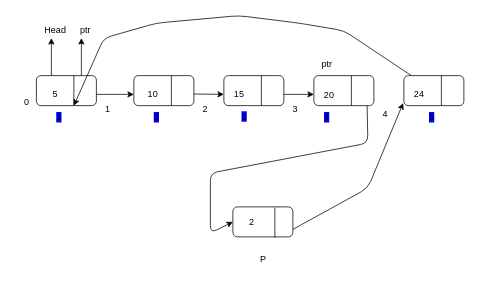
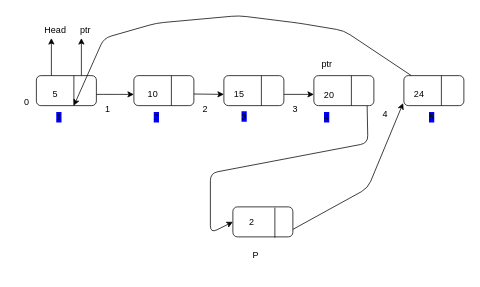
- <mxCell id="30" value="P" style="text;html=1;align=center;verticalAlign=middle;resizable=0;points=[];autosize=1;strokeColor=none;fillColor=none;" vertex="1" parent="1"><mxGeometry x="335" y="330" width="30" height="30" as="geometry" /></mxCell>
+ <mxCell id="30" value="P" style="text;html=1;align=center;verticalAlign=middle;resizable=0;points=[];autosize=1;strokeColor=none;fillColor=none;" vertex="1" parent="1"><mxGeometry x="325" y="325" width="30" height="30" as="geometry" /></mxCell>
